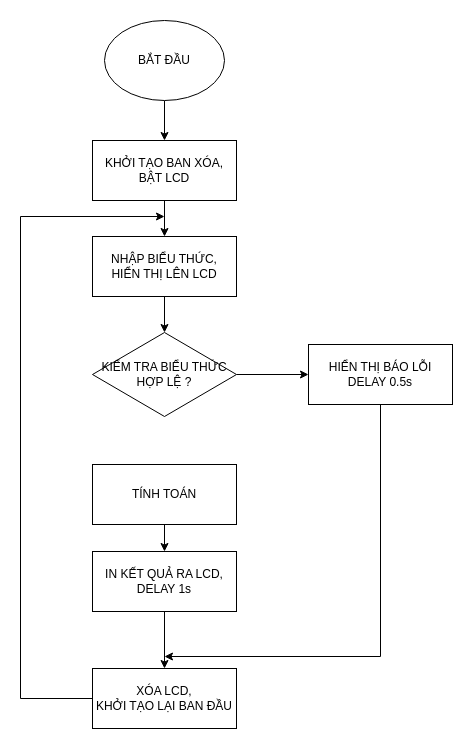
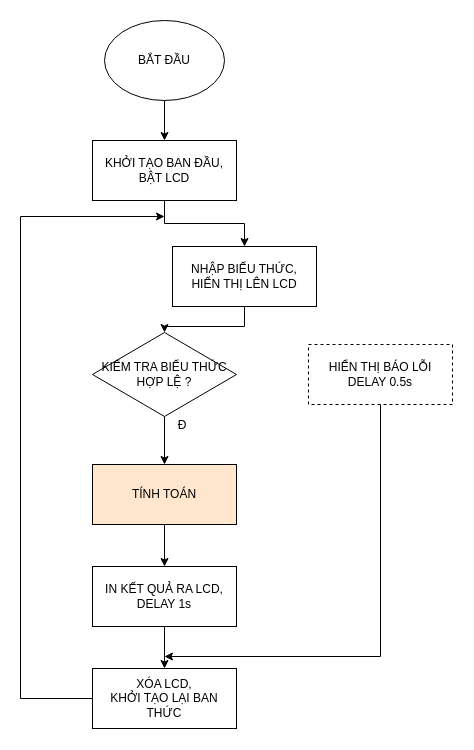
- <mxCell id="5" value="KHỞI TẠO BAN XÓA,&lt;br&gt;BẬT LCD" style="rounded=0;whiteSpace=wrap;html=1;" parent="1" vertex="1"><mxGeometry x="92" y="140" width="144" height="60" as="geometry" /></mxCell>
+ <mxCell id="5" value="KHỞI TẠO BAN ĐẦU,&lt;br&gt;BẬT LCD" style="rounded=0;whiteSpace=wrap;html=1;" parent="1" vertex="1"><mxGeometry x="92" y="140" width="144" height="60" as="geometry" /></mxCell>
- <mxCell id="10" value="NHẬP BIỂU THỨC,&lt;br&gt;HIỂN THỊ LÊN LCD" style="rounded=0;whiteSpace=wrap;html=1;" parent="1" vertex="1"><mxGeometry x="92" y="236" width="144" height="60" as="geometry" /></mxCell>
+ <mxCell id="10" value="NHẬP BIỂU THỨC,&lt;br&gt;HIỂN THỊ LÊN LCD" style="rounded=0;whiteSpace=wrap;html=1;" parent="1" vertex="1"><mxGeometry x="172" y="246" width="144" height="60" as="geometry" /></mxCell>
- <mxCell id="7" value="" style="edgeStyle=orthogonalEdgeStyle;rounded=0;orthogonalLoop=1;jettySize=auto;html=1;" parent="1" source="8" target="11" edge="1"><mxGeometry relative="1" as="geometry" /></mxCell>
- <mxCell id="11" value="HIỂN THỊ BÁO LỖI&lt;br&gt;DELAY 0.5s" style="rounded=0;whiteSpace=wrap;html=1;" parent="1" vertex="1"><mxGeometry x="308" y="344" width="144" height="60" as="geometry" /></mxCell>
+ <mxCell id="11" value="HIỂN THỊ BÁO LỖI&lt;br&gt;DELAY 0.5s" style="rounded=0;whiteSpace=wrap;html=1;dashed=1;" parent="1" vertex="1"><mxGeometry x="308" y="344" width="144" height="60" as="geometry" /></mxCell>
+ <mxCell id="18" value="Đ" style="text;html=1;strokeColor=none;fillColor=none;align=center;verticalAlign=middle;whiteSpace=wrap;rounded=0;" parent="1" vertex="1"><mxGeometry x="164" y="416" width="36" height="18" as="geometry" /></mxCell>
+ <mxCell id="6" value="" style="edgeStyle=orthogonalEdgeStyle;rounded=0;orthogonalLoop=1;jettySize=auto;html=1;" parent="1" source="8" target="13" edge="1"><mxGeometry relative="1" as="geometry" /></mxCell>
- <mxCell id="13" value="TÍNH TOÁN" style="rounded=0;whiteSpace=wrap;html=1;" parent="1" vertex="1"><mxGeometry x="92" y="464" width="144" height="60" as="geometry" /></mxCell>
+ <mxCell id="13" value="TÍNH TOÁN" style="rounded=0;whiteSpace=wrap;html=1;fillColor=#ffe6cc;" parent="1" vertex="1"><mxGeometry x="92" y="464" width="144" height="60" as="geometry" /></mxCell>
- <mxCell id="15" value="IN KẾT QUẢ RA LCD, DELAY 1s" style="rounded=0;whiteSpace=wrap;html=1;" parent="1" vertex="1"><mxGeometry x="92" y="551" width="144" height="60" as="geometry" /></mxCell>
+ <mxCell id="15" value="IN KẾT QUẢ RA LCD, DELAY 1s" style="rounded=0;whiteSpace=wrap;html=1;" parent="1" vertex="1"><mxGeometry x="92" y="566" width="144" height="60" as="geometry" /></mxCell>
- <mxCell id="16" value="XÓA LCD,&lt;br&gt;KHỞI TẠO LẠI BAN ĐẦU" style="rounded=0;whiteSpace=wrap;html=1;" parent="1" vertex="1"><mxGeometry x="92" y="668" width="144" height="60" as="geometry" /></mxCell>
+ <mxCell id="16" value="XÓA LCD,&lt;br&gt;KHỞI TẠO LẠI BAN THỨC" style="rounded=0;whiteSpace=wrap;html=1;" parent="1" vertex="1"><mxGeometry x="92" y="668" width="144" height="60" as="geometry" /></mxCell>
